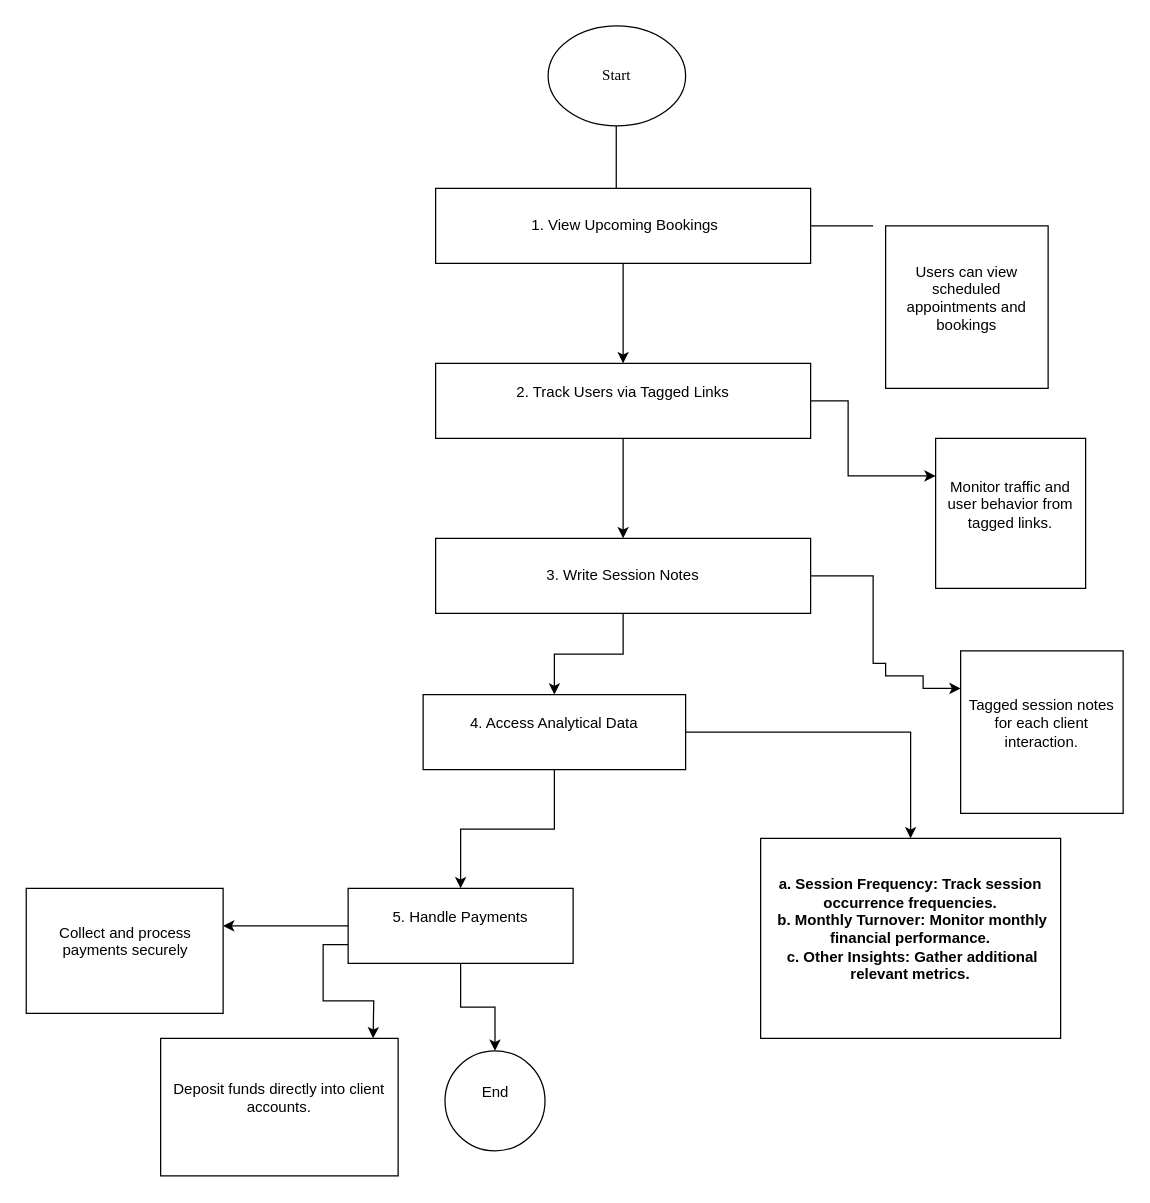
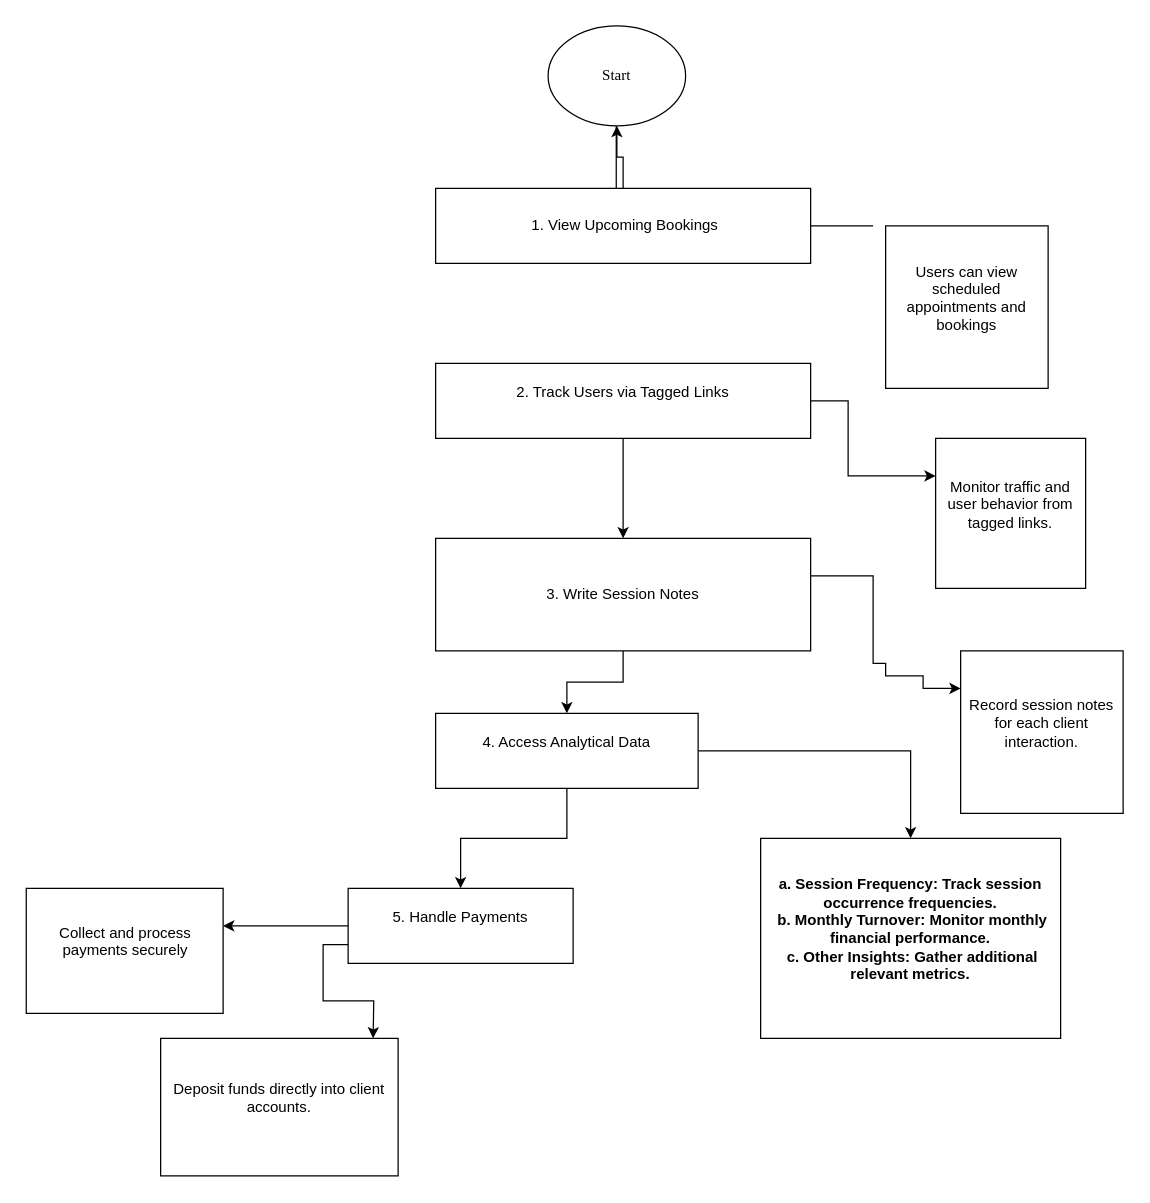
- <mxCell id="4" value="" style="edgeStyle=orthogonalEdgeStyle;rounded=0;orthogonalLoop=1;jettySize=auto;html=1;" edge="1" parent="1" source="5" target="10"><mxGeometry relative="1" as="geometry" /></mxCell>
+ <mxCell id="4" value="" style="edgeStyle=orthogonalEdgeStyle;rounded=0;orthogonalLoop=1;jettySize=auto;html=1;" edge="1" parent="1" source="5" target="2"><mxGeometry relative="1" as="geometry" /></mxCell>
- <mxCell id="14" value="3. Write Session Notes" style="whiteSpace=wrap;html=1;rounded=0;" vertex="1" parent="1"><mxGeometry x="348" y="430" width="300" height="60" as="geometry" /></mxCell>
+ <mxCell id="14" value="3. Write Session Notes" style="whiteSpace=wrap;html=1;rounded=0;" vertex="1" parent="1"><mxGeometry x="348" y="430" width="300" height="90" as="geometry" /></mxCell>
- <mxCell id="18" value="&#10;4. Access Analytical Data&#10;&#10;" style="rounded=0;whiteSpace=wrap;html=1;" vertex="1" parent="1"><mxGeometry x="338" y="555" width="210" height="60" as="geometry" /></mxCell>
+ <mxCell id="18" value="&#10;4. Access Analytical Data&#10;&#10;" style="rounded=0;whiteSpace=wrap;html=1;" vertex="1" parent="1"><mxGeometry x="348" y="570" width="210" height="60" as="geometry" /></mxCell>
- <mxCell id="15" value="&#10;Tagged session notes for each client interaction.&#10;&#10;" style="whiteSpace=wrap;html=1;aspect=fixed;" vertex="1" parent="1"><mxGeometry x="768" y="520" width="130" height="130" as="geometry" /></mxCell>
+ <mxCell id="15" value="&#10;Record session notes for each client interaction.&#10;&#10;" style="whiteSpace=wrap;html=1;aspect=fixed;" vertex="1" parent="1"><mxGeometry x="768" y="520" width="130" height="130" as="geometry" /></mxCell>
- <mxCell id="22" value="" style="edgeStyle=orthogonalEdgeStyle;rounded=0;orthogonalLoop=1;jettySize=auto;html=1;" edge="1" parent="1" source="23" target="26"><mxGeometry relative="1" as="geometry" /></mxCell>
- <mxCell id="26" value="&#10;End&#10;&#10;" style="ellipse;whiteSpace=wrap;html=1;rounded=0;" vertex="1" parent="1"><mxGeometry x="355.5" y="840" width="80" height="80" as="geometry" /></mxCell>
